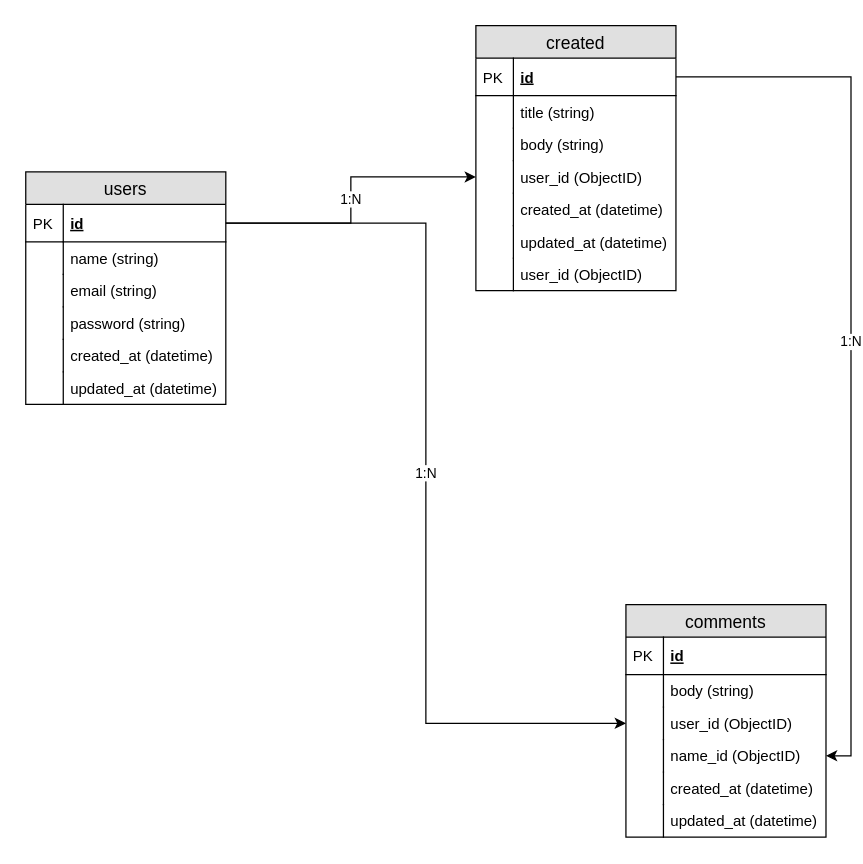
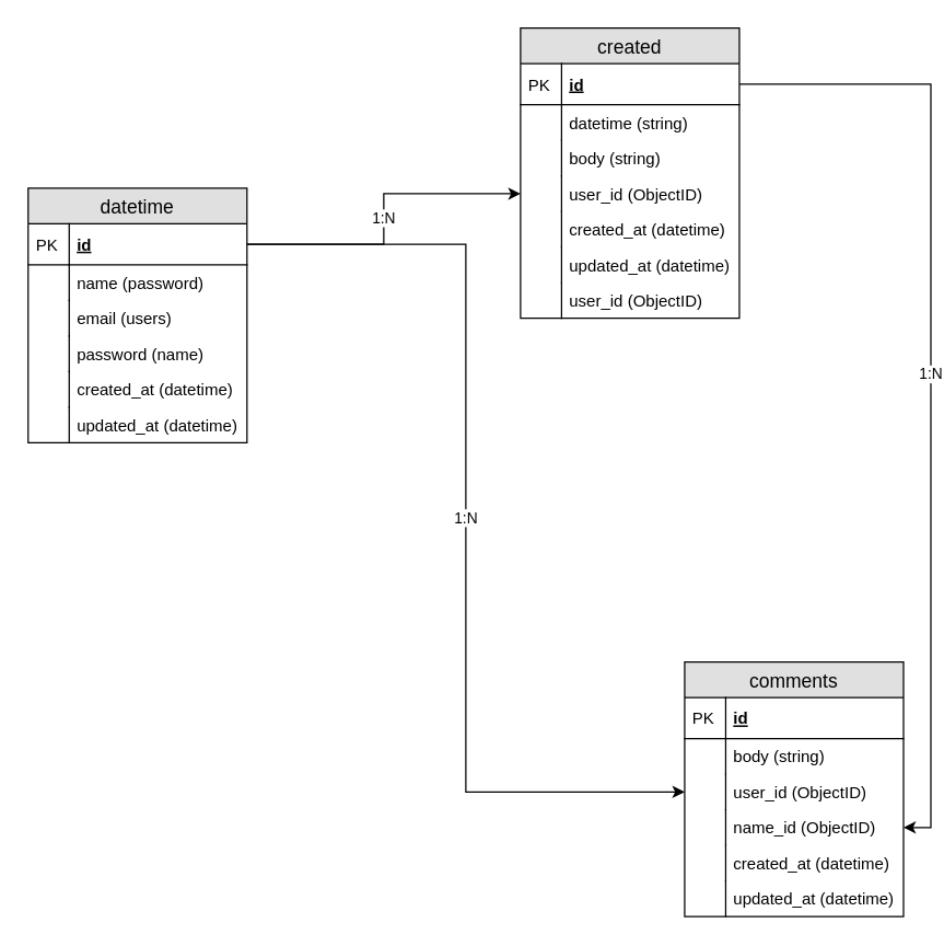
- <mxCell id="18" value="title (string)" style="shape=partialRectangle;top=0;left=0;right=0;bottom=0;align=left;verticalAlign=top;fillColor=none;spacingLeft=34;spacingRight=4;overflow=hidden;rotatable=0;points=[[0,0.5],[1,0.5]];portConstraint=eastwest;dropTarget=0;fontSize=12;" parent="15" vertex="1"><mxGeometry y="56" width="160" height="26" as="geometry" /></mxCell>
+ <mxCell id="18" value="datetime (string)" style="shape=partialRectangle;top=0;left=0;right=0;bottom=0;align=left;verticalAlign=top;fillColor=none;spacingLeft=34;spacingRight=4;overflow=hidden;rotatable=0;points=[[0,0.5],[1,0.5]];portConstraint=eastwest;dropTarget=0;fontSize=12;" parent="15" vertex="1"><mxGeometry y="56" width="160" height="26" as="geometry" /></mxCell>
- <mxCell id="2" value="users" style="swimlane;fontStyle=0;childLayout=stackLayout;horizontal=1;startSize=26;fillColor=#e0e0e0;horizontalStack=0;resizeParent=1;resizeParentMax=0;resizeLast=0;collapsible=1;marginBottom=0;swimlaneFillColor=#ffffff;align=center;fontSize=14;" parent="1" vertex="1"><mxGeometry x="20" y="137" width="160" height="186" as="geometry" /></mxCell>
+ <mxCell id="2" value="datetime" style="swimlane;fontStyle=0;childLayout=stackLayout;horizontal=1;startSize=26;fillColor=#e0e0e0;horizontalStack=0;resizeParent=1;resizeParentMax=0;resizeLast=0;collapsible=1;marginBottom=0;swimlaneFillColor=#ffffff;align=center;fontSize=14;" parent="1" vertex="1"><mxGeometry x="20" y="137" width="160" height="186" as="geometry" /></mxCell>
- <mxCell id="5" value="name (string)" style="shape=partialRectangle;top=0;left=0;right=0;bottom=0;align=left;verticalAlign=top;fillColor=none;spacingLeft=34;spacingRight=4;overflow=hidden;rotatable=0;points=[[0,0.5],[1,0.5]];portConstraint=eastwest;dropTarget=0;fontSize=12;" parent="2" vertex="1"><mxGeometry y="56" width="160" height="26" as="geometry" /></mxCell>
+ <mxCell id="5" value="name (password)" style="shape=partialRectangle;top=0;left=0;right=0;bottom=0;align=left;verticalAlign=top;fillColor=none;spacingLeft=34;spacingRight=4;overflow=hidden;rotatable=0;points=[[0,0.5],[1,0.5]];portConstraint=eastwest;dropTarget=0;fontSize=12;" parent="2" vertex="1"><mxGeometry y="56" width="160" height="26" as="geometry" /></mxCell>
- <mxCell id="7" value="email (string)" style="shape=partialRectangle;top=0;left=0;right=0;bottom=0;align=left;verticalAlign=top;fillColor=none;spacingLeft=34;spacingRight=4;overflow=hidden;rotatable=0;points=[[0,0.5],[1,0.5]];portConstraint=eastwest;dropTarget=0;fontSize=12;" parent="2" vertex="1"><mxGeometry y="82" width="160" height="26" as="geometry" /></mxCell>
+ <mxCell id="7" value="email (users)" style="shape=partialRectangle;top=0;left=0;right=0;bottom=0;align=left;verticalAlign=top;fillColor=none;spacingLeft=34;spacingRight=4;overflow=hidden;rotatable=0;points=[[0,0.5],[1,0.5]];portConstraint=eastwest;dropTarget=0;fontSize=12;" parent="2" vertex="1"><mxGeometry y="82" width="160" height="26" as="geometry" /></mxCell>
- <mxCell id="9" value="password (string)" style="shape=partialRectangle;top=0;left=0;right=0;bottom=0;align=left;verticalAlign=top;fillColor=none;spacingLeft=34;spacingRight=4;overflow=hidden;rotatable=0;points=[[0,0.5],[1,0.5]];portConstraint=eastwest;dropTarget=0;fontSize=12;" parent="2" vertex="1"><mxGeometry y="108" width="160" height="26" as="geometry" /></mxCell>
+ <mxCell id="9" value="password (name)" style="shape=partialRectangle;top=0;left=0;right=0;bottom=0;align=left;verticalAlign=top;fillColor=none;spacingLeft=34;spacingRight=4;overflow=hidden;rotatable=0;points=[[0,0.5],[1,0.5]];portConstraint=eastwest;dropTarget=0;fontSize=12;" parent="2" vertex="1"><mxGeometry y="108" width="160" height="26" as="geometry" /></mxCell>
